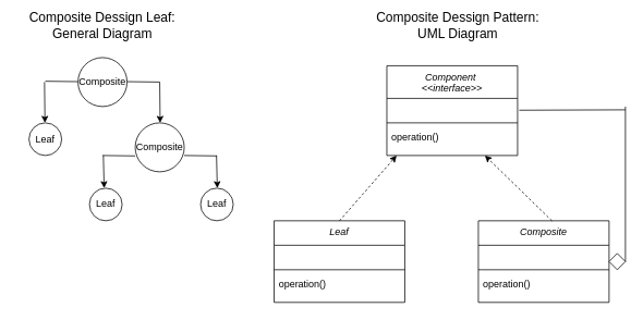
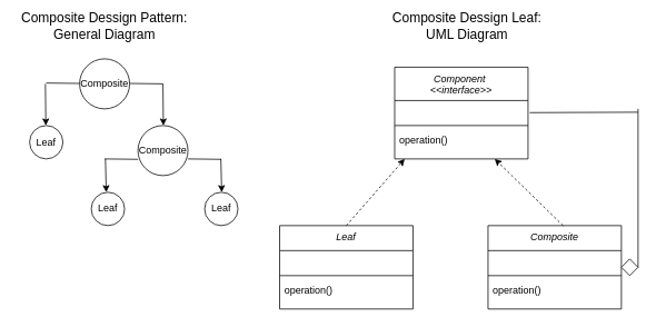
- <mxCell id="19" value="&lt;font style=&quot;font-size: 16px&quot;&gt;Composite Dessign Leaf: General Diagram&lt;/font&gt;" style="text;html=1;strokeColor=none;fillColor=none;align=center;verticalAlign=middle;whiteSpace=wrap;rounded=0;" vertex="1" parent="1"><mxGeometry x="20" y="20" width="210" height="20" as="geometry" /></mxCell>
+ <mxCell id="19" value="&lt;font style=&quot;font-size: 16px&quot;&gt;Composite Dessign Pattern: General Diagram&lt;/font&gt;" style="text;html=1;strokeColor=none;fillColor=none;align=center;verticalAlign=middle;whiteSpace=wrap;rounded=0;" vertex="1" parent="1"><mxGeometry x="20" y="20" width="210" height="20" as="geometry" /></mxCell>
- <mxCell id="20" value="&lt;font style=&quot;font-size: 16px&quot;&gt;Composite Dessign Pattern: UML Diagram&lt;/font&gt;" style="text;html=1;strokeColor=none;fillColor=none;align=center;verticalAlign=middle;whiteSpace=wrap;rounded=0;" vertex="1" parent="1"><mxGeometry x="455" y="20" width="210" height="20" as="geometry" /></mxCell>
+ <mxCell id="20" value="&lt;font style=&quot;font-size: 16px&quot;&gt;Composite Dessign Leaf: UML Diagram&lt;/font&gt;" style="text;html=1;strokeColor=none;fillColor=none;align=center;verticalAlign=middle;whiteSpace=wrap;rounded=0;" vertex="1" parent="1"><mxGeometry x="455" y="20" width="210" height="20" as="geometry" /></mxCell>
